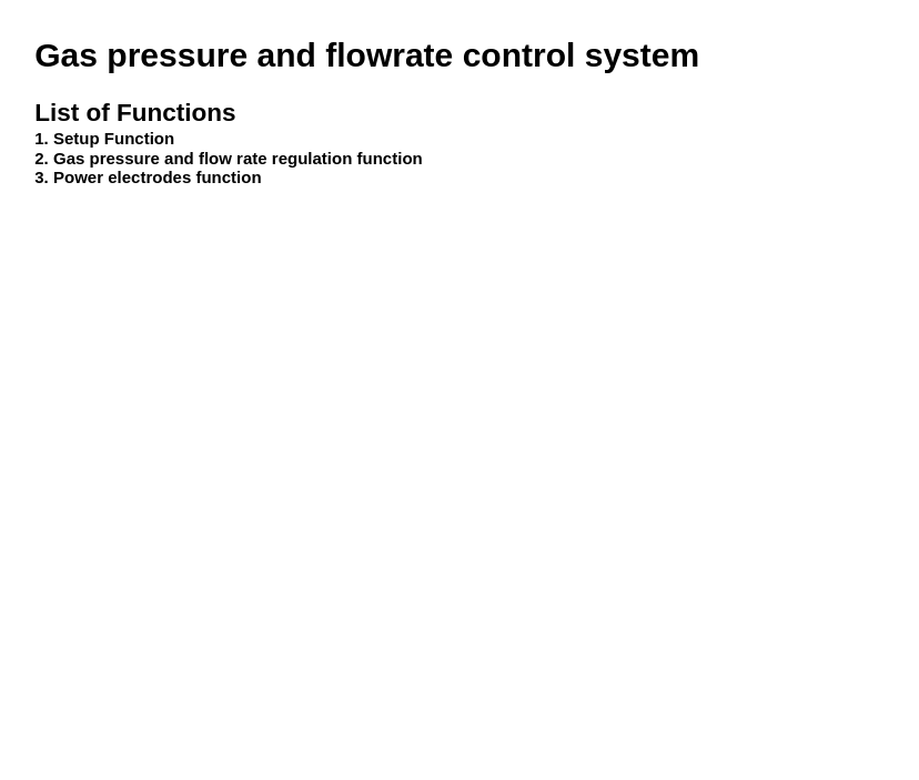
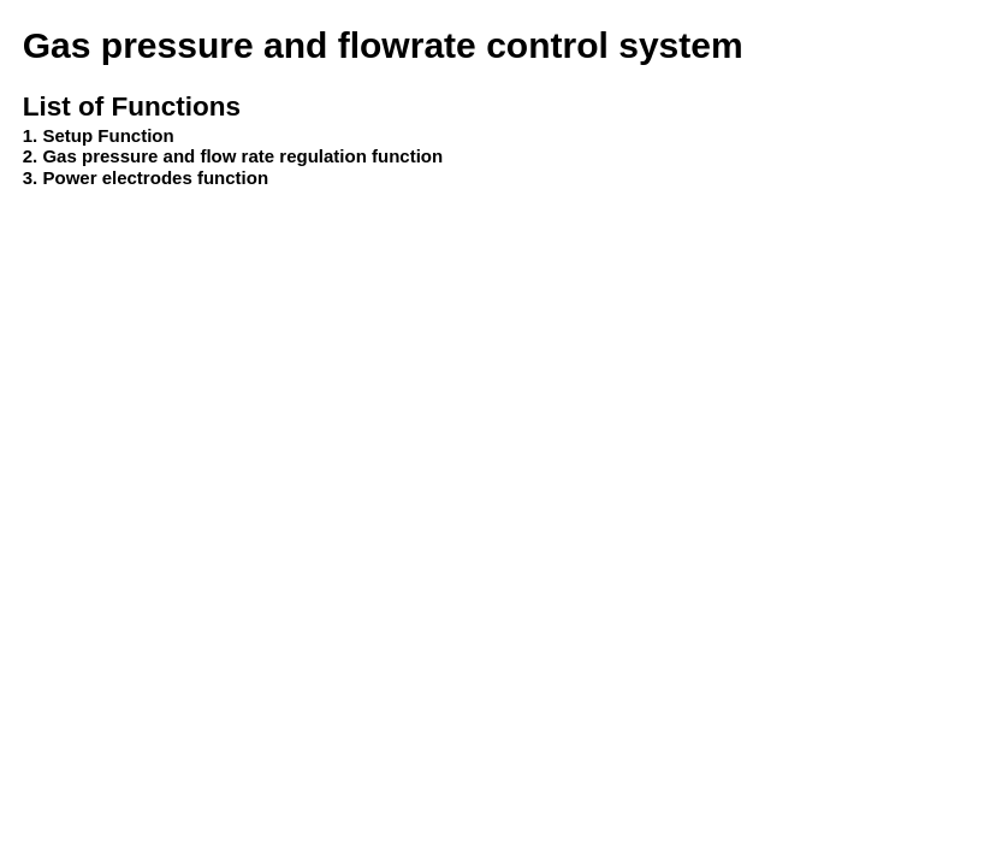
- <mxCell id="2" value="&lt;h1&gt;Gas pressure and flowrate control system&lt;/h1&gt;&lt;div style=&quot;font-size: 18px;&quot;&gt;&lt;b&gt;List of Functions&lt;/b&gt;&lt;/div&gt;&lt;div style=&quot;&quot;&gt;&lt;b&gt;1. Setup Function&lt;/b&gt;&lt;/div&gt;&lt;div style=&quot;&quot;&gt;&lt;b&gt;2. Gas pressure and flow rate regulation function&lt;/b&gt;&lt;/div&gt;&lt;div style=&quot;&quot;&gt;&lt;b&gt;3. Power electrodes function&lt;/b&gt;&lt;/div&gt;" style="text;html=1;strokeColor=none;fillColor=none;spacing=5;spacingTop=-20;whiteSpace=wrap;overflow=hidden;rounded=0;" vertex="1" parent="1"><mxGeometry x="20" y="20" width="620" height="520" as="geometry" /></mxCell>
+ <mxCell id="2" value="&lt;h1&gt;Gas pressure and flowrate control system&lt;/h1&gt;&lt;div style=&quot;font-size: 18px;&quot;&gt;&lt;b&gt;List of Functions&lt;/b&gt;&lt;/div&gt;&lt;div style=&quot;&quot;&gt;&lt;b&gt;1. Setup Function&lt;/b&gt;&lt;/div&gt;&lt;div style=&quot;&quot;&gt;&lt;b&gt;2. Gas pressure and flow rate regulation function&lt;/b&gt;&lt;/div&gt;&lt;div style=&quot;&quot;&gt;&lt;b&gt;3. Power electrodes function&lt;/b&gt;&lt;/div&gt;" style="text;html=1;strokeColor=none;fillColor=none;spacing=5;spacingTop=-20;whiteSpace=wrap;overflow=hidden;rounded=0;" vertex="1" parent="1"><mxGeometry x="10" y="10" width="620" height="520" as="geometry" /></mxCell>
